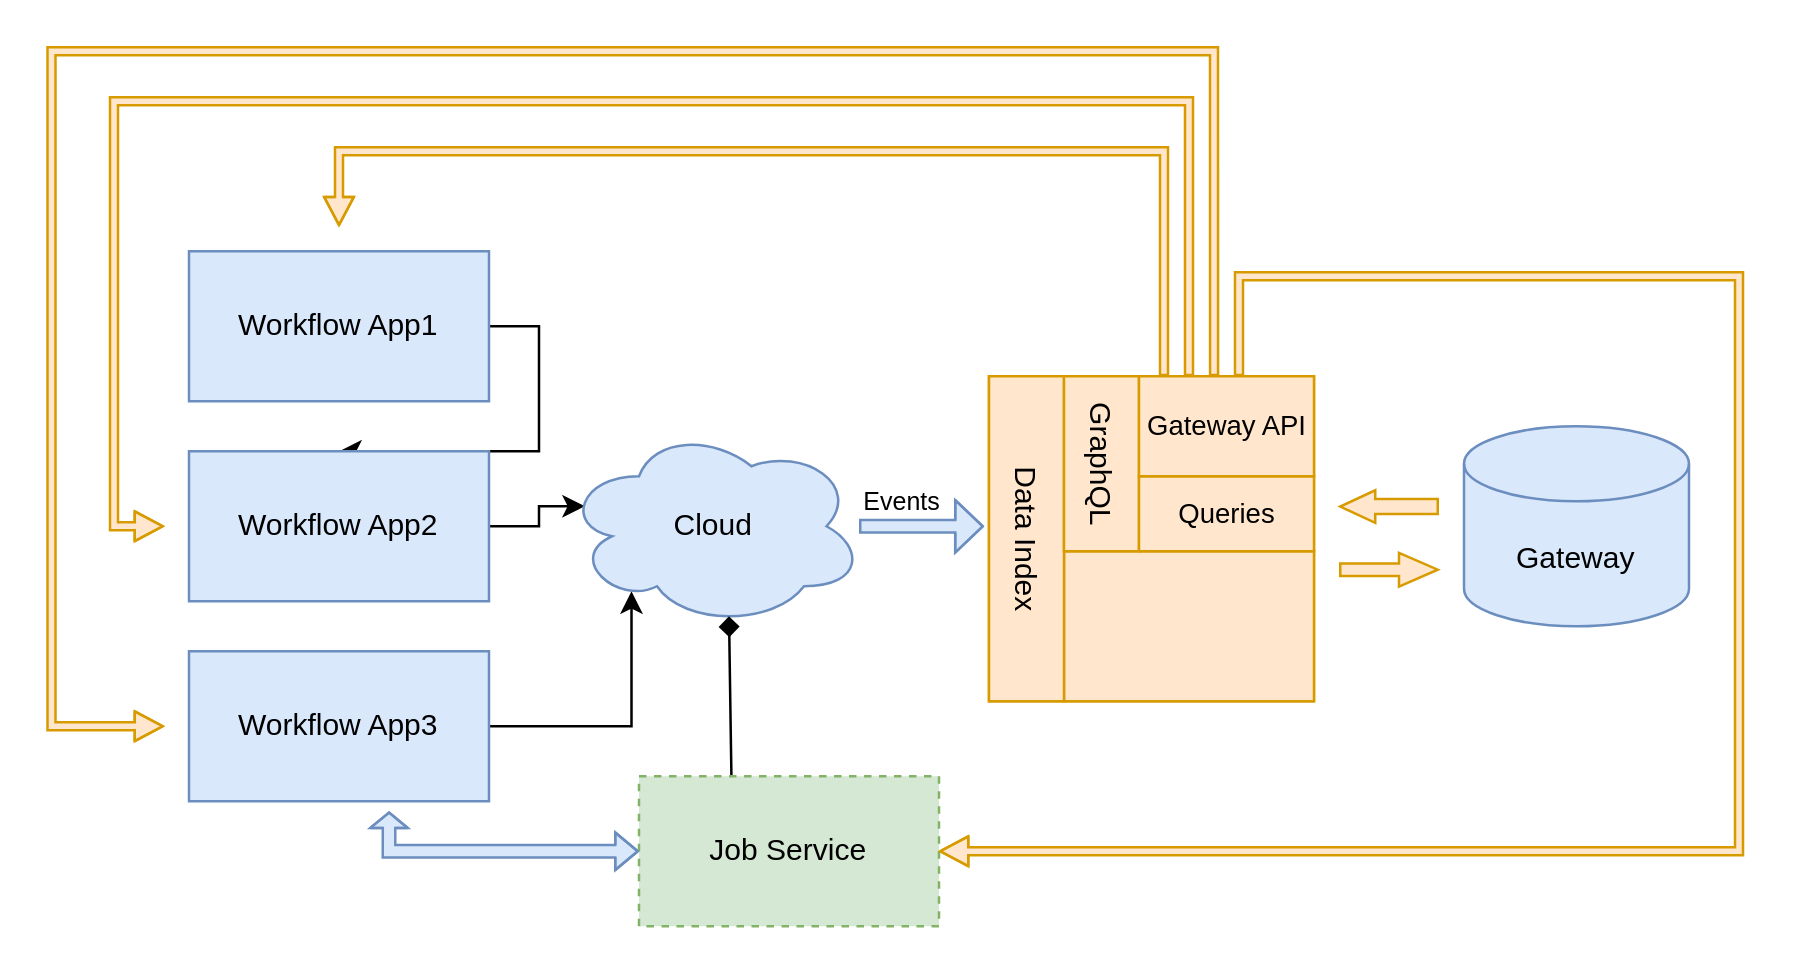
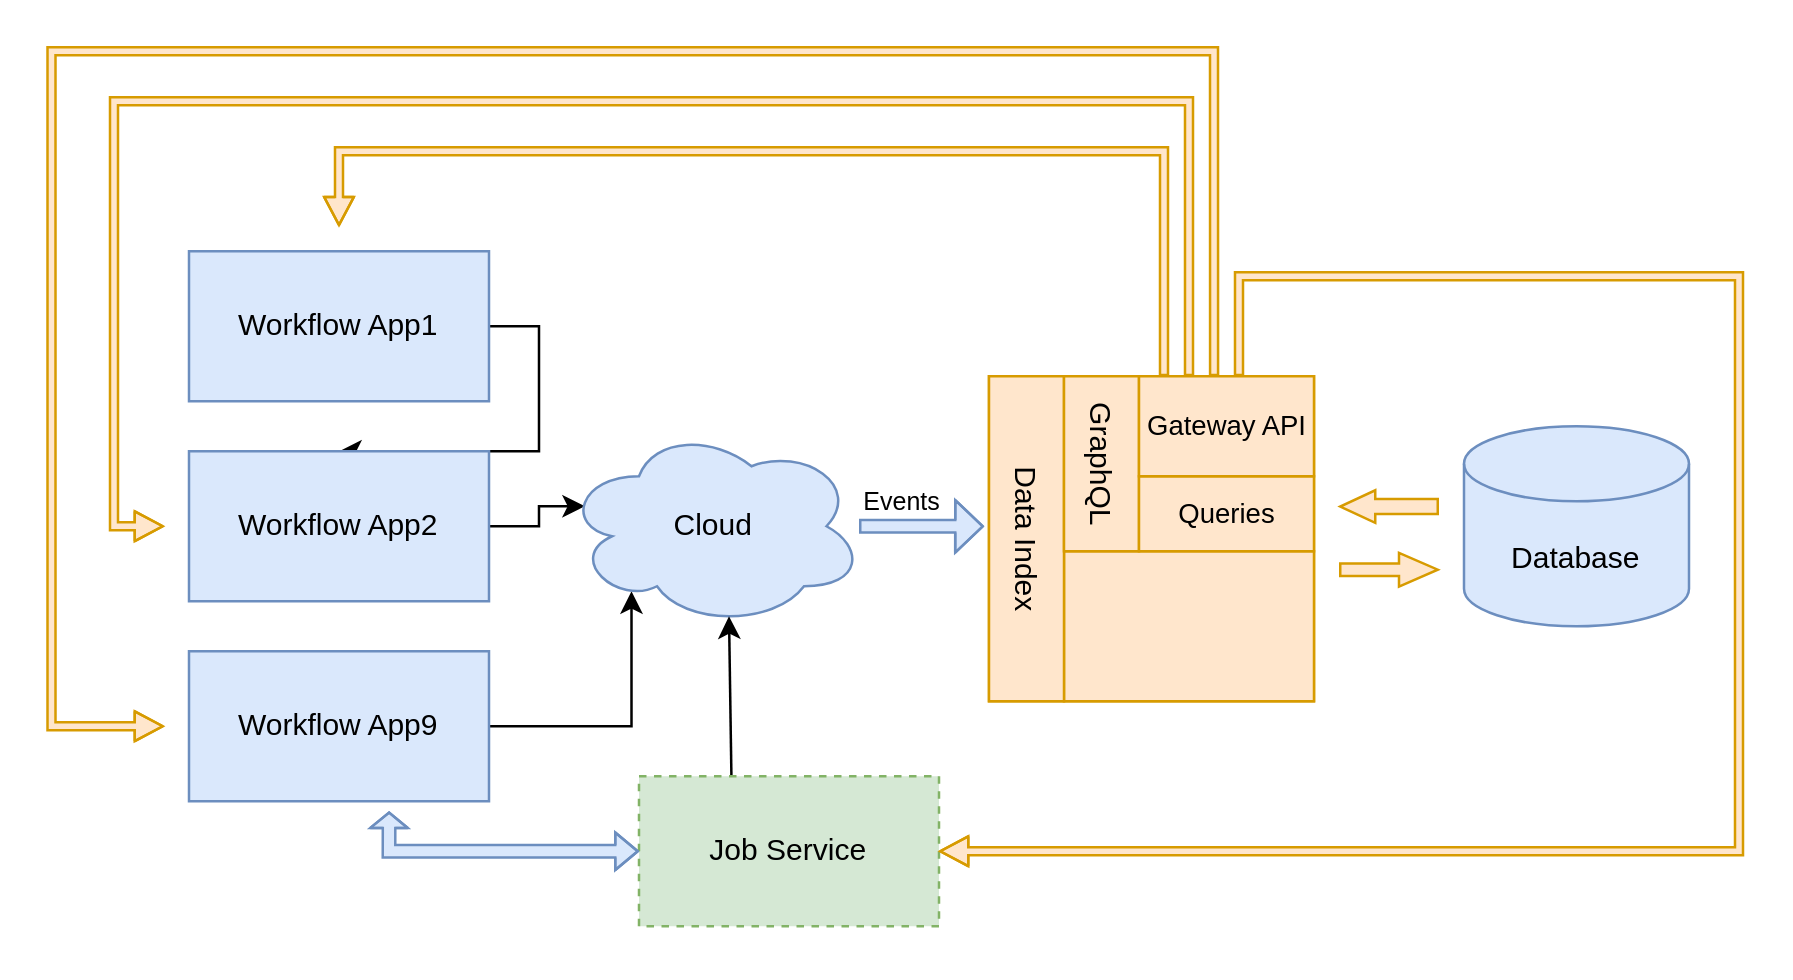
- <mxCell id="22" value="Gateway" style="shape=cylinder3;whiteSpace=wrap;html=1;boundedLbl=1;backgroundOutline=1;size=15;fillColor=#dae8fc;strokeColor=#6c8ebf;" vertex="1" parent="1"><mxGeometry x="585" y="170" width="90" height="80" as="geometry" /></mxCell>
+ <mxCell id="22" value="Database" style="shape=cylinder3;whiteSpace=wrap;html=1;boundedLbl=1;backgroundOutline=1;size=15;fillColor=#dae8fc;strokeColor=#6c8ebf;" vertex="1" parent="1"><mxGeometry x="585" y="170" width="90" height="80" as="geometry" /></mxCell>
- <mxCell id="11" value="" style="endArrow=diamond;html=1;rounded=0;exitX=0.308;exitY=-0.008;exitDx=0;exitDy=0;entryX=0.55;entryY=0.95;entryDx=0;entryDy=0;entryPerimeter=0;exitPerimeter=0;" edge="1" parent="1" source="9" target="8"><mxGeometry width="50" height="50" relative="1" as="geometry"><mxPoint x="315" y="300" as="sourcePoint" /><mxPoint x="365" y="250" as="targetPoint" /></mxGeometry></mxCell>
+ <mxCell id="11" value="" style="endArrow=classic;html=1;rounded=0;exitX=0.308;exitY=-0.008;exitDx=0;exitDy=0;entryX=0.55;entryY=0.95;entryDx=0;entryDy=0;entryPerimeter=0;exitPerimeter=0;" edge="1" parent="1" source="9" target="8"><mxGeometry width="50" height="50" relative="1" as="geometry"><mxPoint x="315" y="300" as="sourcePoint" /><mxPoint x="365" y="250" as="targetPoint" /></mxGeometry></mxCell>
- <mxCell id="7" value="Workflow App3" style="rounded=0;whiteSpace=wrap;html=1;fillColor=#dae8fc;strokeColor=#6c8ebf;" vertex="1" parent="1"><mxGeometry x="75" y="260" width="120" height="60" as="geometry" /></mxCell>
+ <mxCell id="7" value="Workflow App9" style="rounded=0;whiteSpace=wrap;html=1;fillColor=#dae8fc;strokeColor=#6c8ebf;" vertex="1" parent="1"><mxGeometry x="75" y="260" width="120" height="60" as="geometry" /></mxCell>
